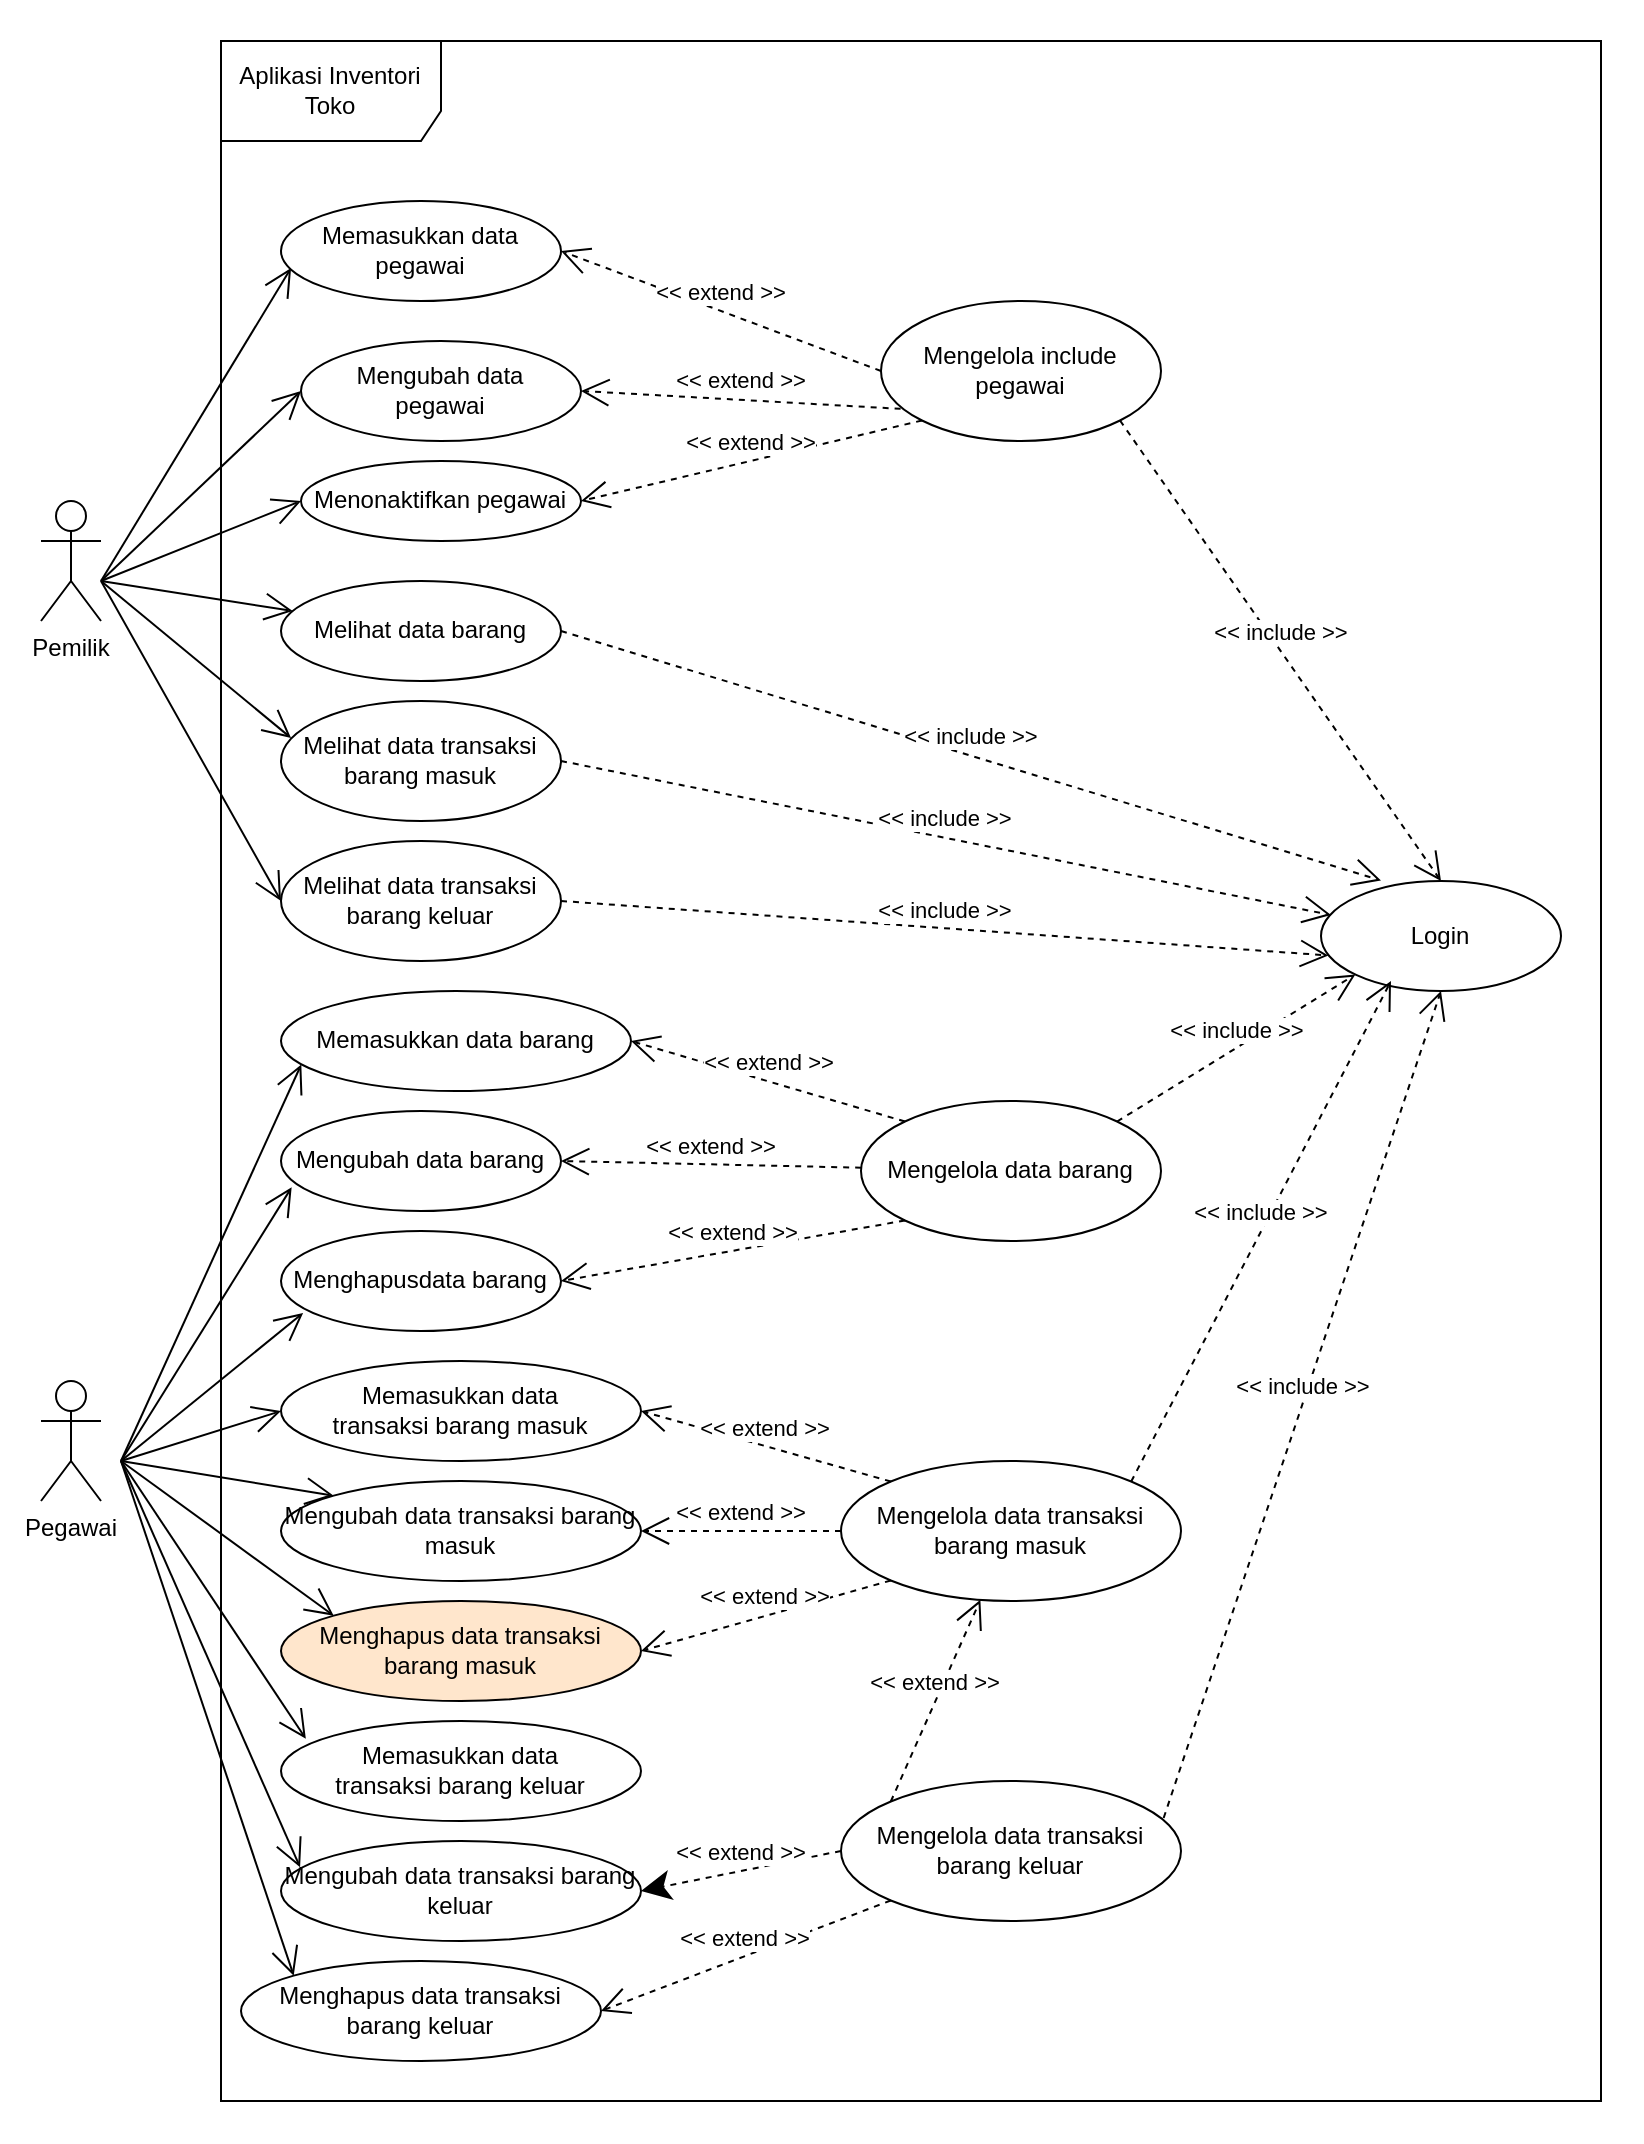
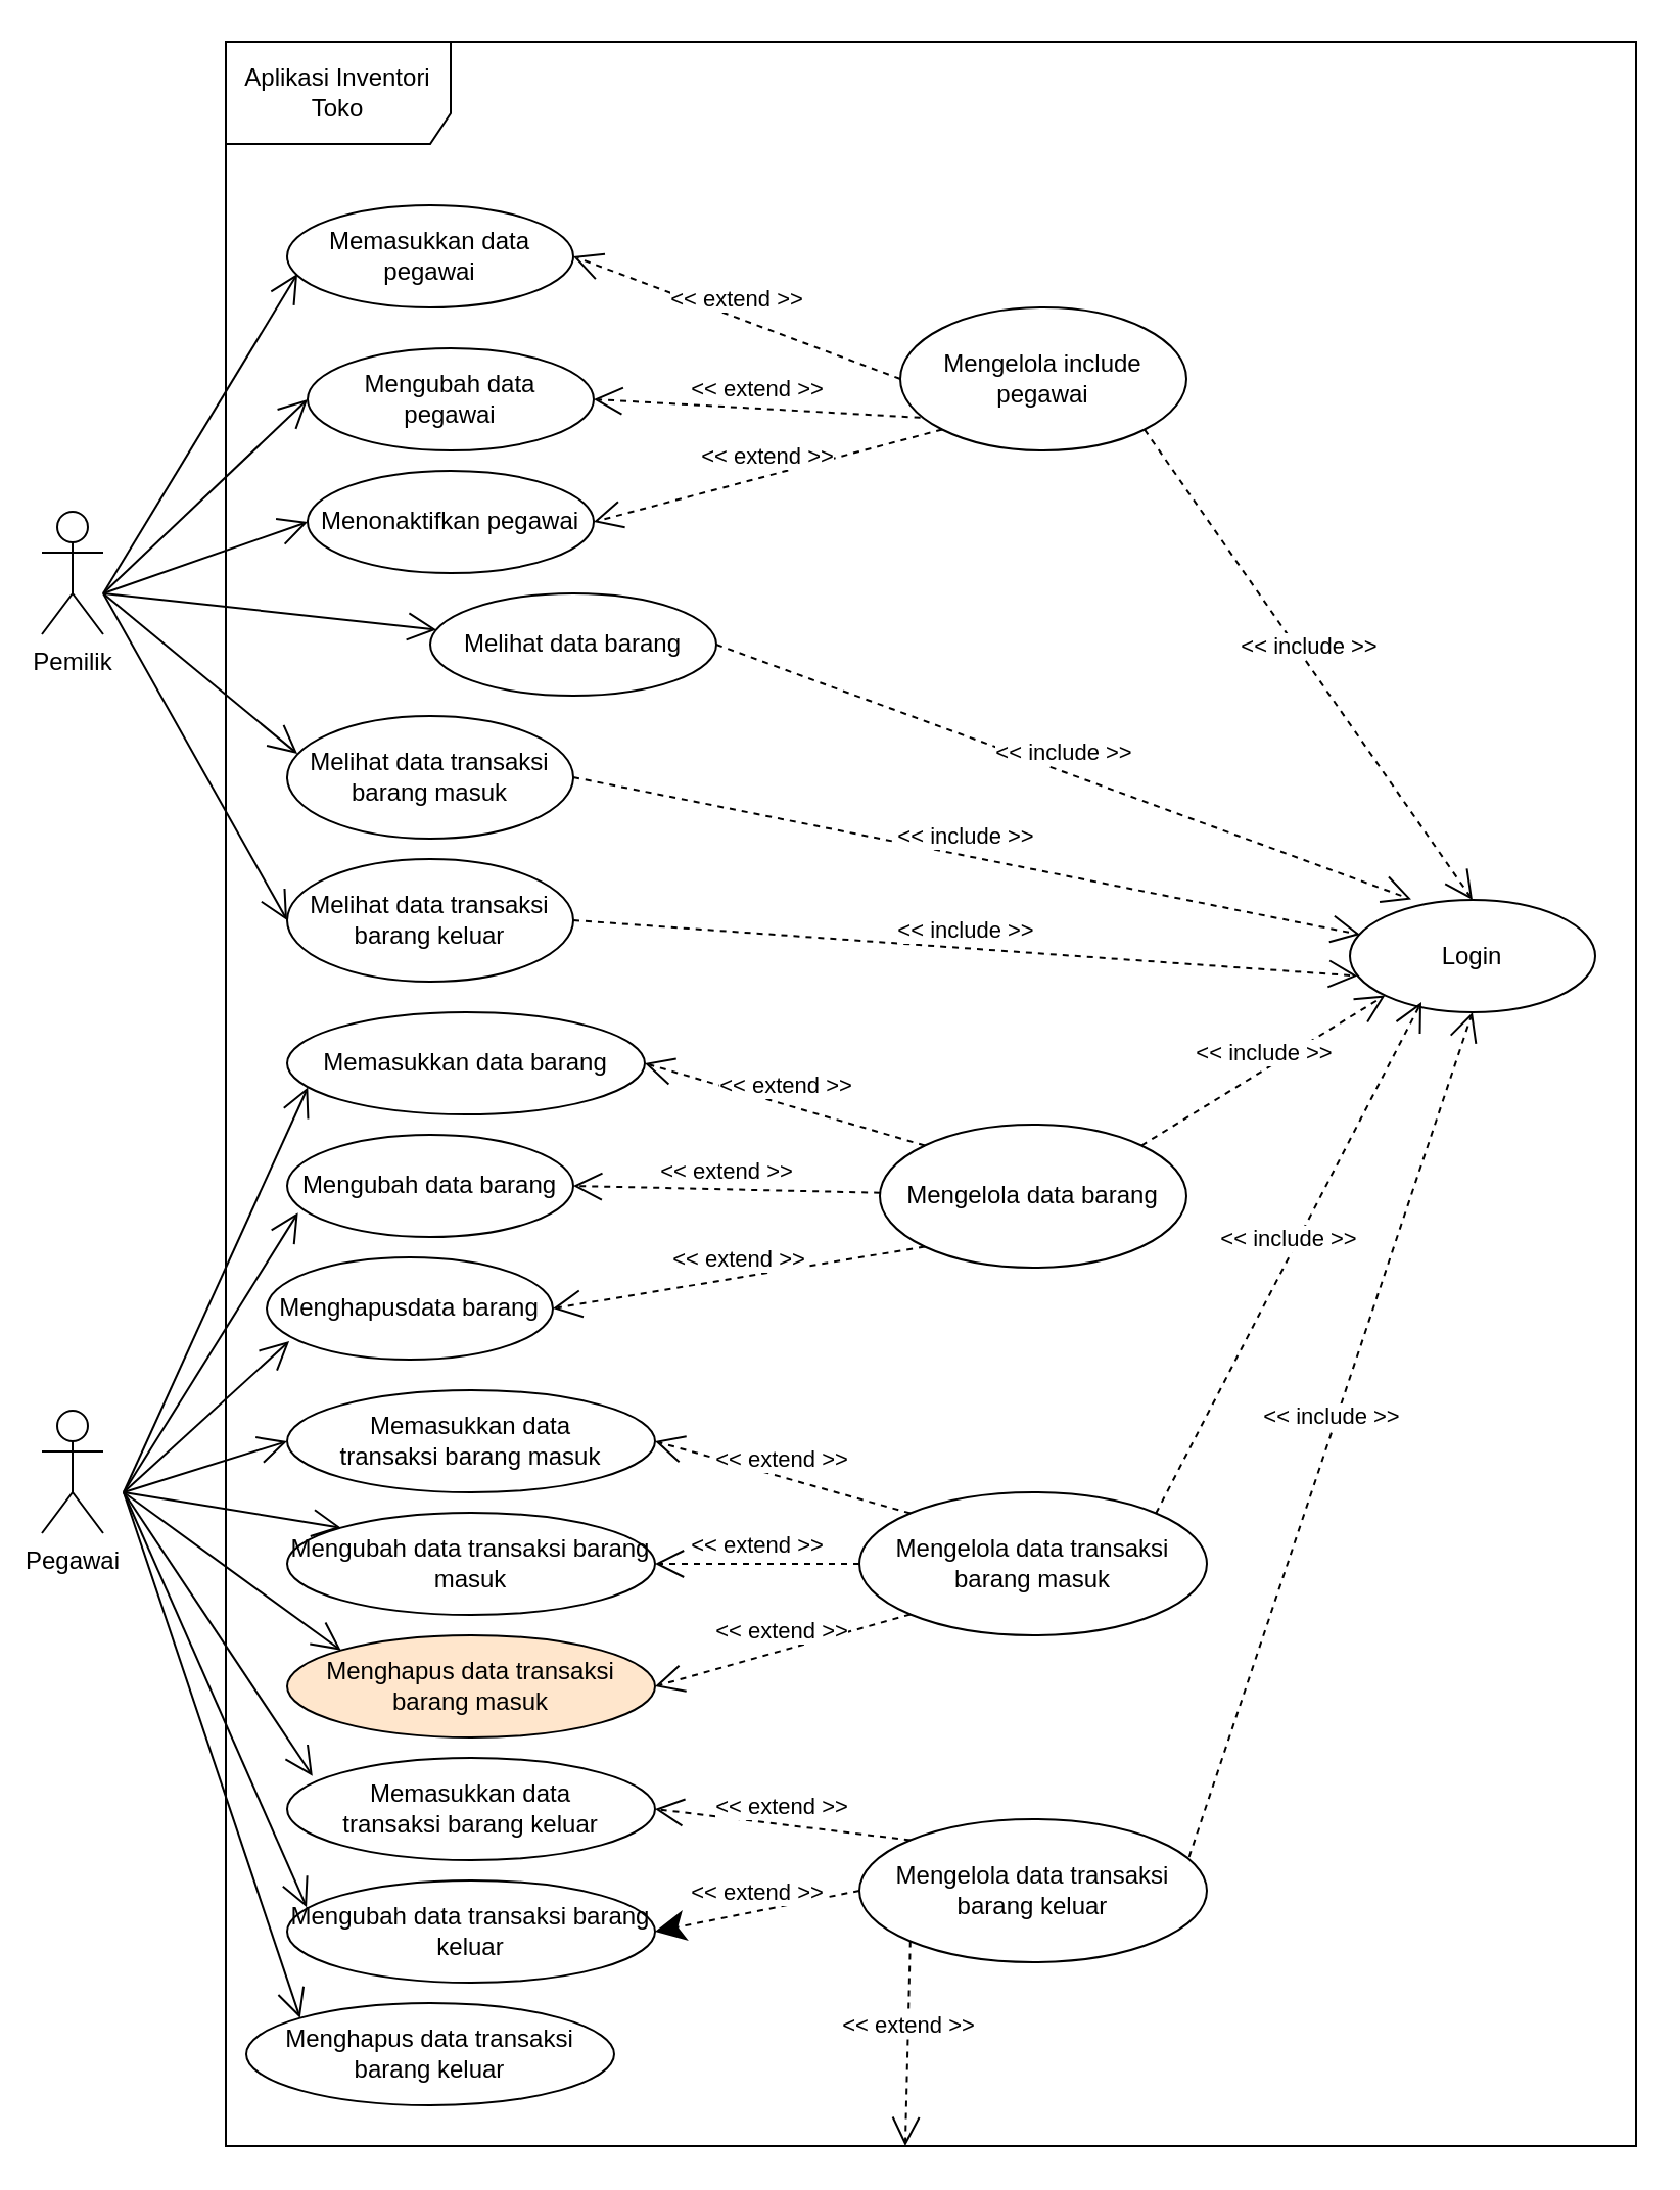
- <mxCell id="12" value="Menonaktifkan pegawai" style="ellipse;whiteSpace=wrap;html=1;" parent="1" vertex="1"><mxGeometry x="150" y="230" width="140" height="40" as="geometry" /></mxCell>
+ <mxCell id="12" value="Menonaktifkan pegawai" style="ellipse;whiteSpace=wrap;html=1;" parent="1" vertex="1"><mxGeometry x="150" y="230" width="140" height="50" as="geometry" /></mxCell>
- <mxCell id="16" value="Melihat data barang" style="ellipse;whiteSpace=wrap;html=1;" parent="1" vertex="1"><mxGeometry x="140" y="290" width="140" height="50" as="geometry" /></mxCell>
+ <mxCell id="16" value="Melihat data barang" style="ellipse;whiteSpace=wrap;html=1;" parent="1" vertex="1"><mxGeometry x="210" y="290" width="140" height="50" as="geometry" /></mxCell>
- <mxCell id="24" value="Menghapusdata barang" style="ellipse;whiteSpace=wrap;html=1;" parent="1" vertex="1"><mxGeometry x="140" y="615" width="140" height="50" as="geometry" /></mxCell>
+ <mxCell id="24" value="Menghapusdata barang" style="ellipse;whiteSpace=wrap;html=1;" parent="1" vertex="1"><mxGeometry x="130" y="615" width="140" height="50" as="geometry" /></mxCell>
- <mxCell id="56" value="&amp;lt;&amp;lt; extend &amp;gt;&amp;gt;" style="endArrow=open;endSize=12;dashed=1;html=1;align=center;labelPosition=center;verticalLabelPosition=top;verticalAlign=bottom;exitX=0;exitY=0;exitDx=0;exitDy=0;" parent="1" source="8" target="7" edge="1"><mxGeometry width="160" relative="1" as="geometry"><mxPoint x="519.995" y="572.242" as="sourcePoint" /><mxPoint x="350" y="617.75" as="targetPoint" /></mxGeometry></mxCell>
+ <mxCell id="56" value="&amp;lt;&amp;lt; extend &amp;gt;&amp;gt;" style="endArrow=open;endSize=12;dashed=1;html=1;align=center;labelPosition=center;verticalLabelPosition=top;verticalAlign=bottom;exitX=0;exitY=0;exitDx=0;exitDy=0;entryX=1;entryY=0.5;entryDx=0;entryDy=0;" parent="1" source="8" target="28" edge="1"><mxGeometry width="160" relative="1" as="geometry"><mxPoint x="519.995" y="572.242" as="sourcePoint" /><mxPoint x="350" y="617.75" as="targetPoint" /></mxGeometry></mxCell>
- <mxCell id="58" value="&amp;lt;&amp;lt; extend &amp;gt;&amp;gt;" style="endArrow=open;endSize=12;dashed=1;html=1;align=center;labelPosition=center;verticalLabelPosition=top;verticalAlign=bottom;exitX=0;exitY=1;exitDx=0;exitDy=0;entryX=1;entryY=0.5;entryDx=0;entryDy=0;" parent="1" source="8" target="30" edge="1"><mxGeometry width="160" relative="1" as="geometry"><mxPoint x="539.995" y="592.242" as="sourcePoint" /><mxPoint x="370" y="637.75" as="targetPoint" /></mxGeometry></mxCell>
+ <mxCell id="58" value="&amp;lt;&amp;lt; extend &amp;gt;&amp;gt;" style="endArrow=open;endSize=12;dashed=1;html=1;align=center;labelPosition=center;verticalLabelPosition=top;verticalAlign=bottom;exitX=0;exitY=1;exitDx=0;exitDy=0;" parent="1" source="8" target="4" edge="1"><mxGeometry width="160" relative="1" as="geometry"><mxPoint x="539.995" y="592.242" as="sourcePoint" /><mxPoint x="370" y="637.75" as="targetPoint" /></mxGeometry></mxCell>
